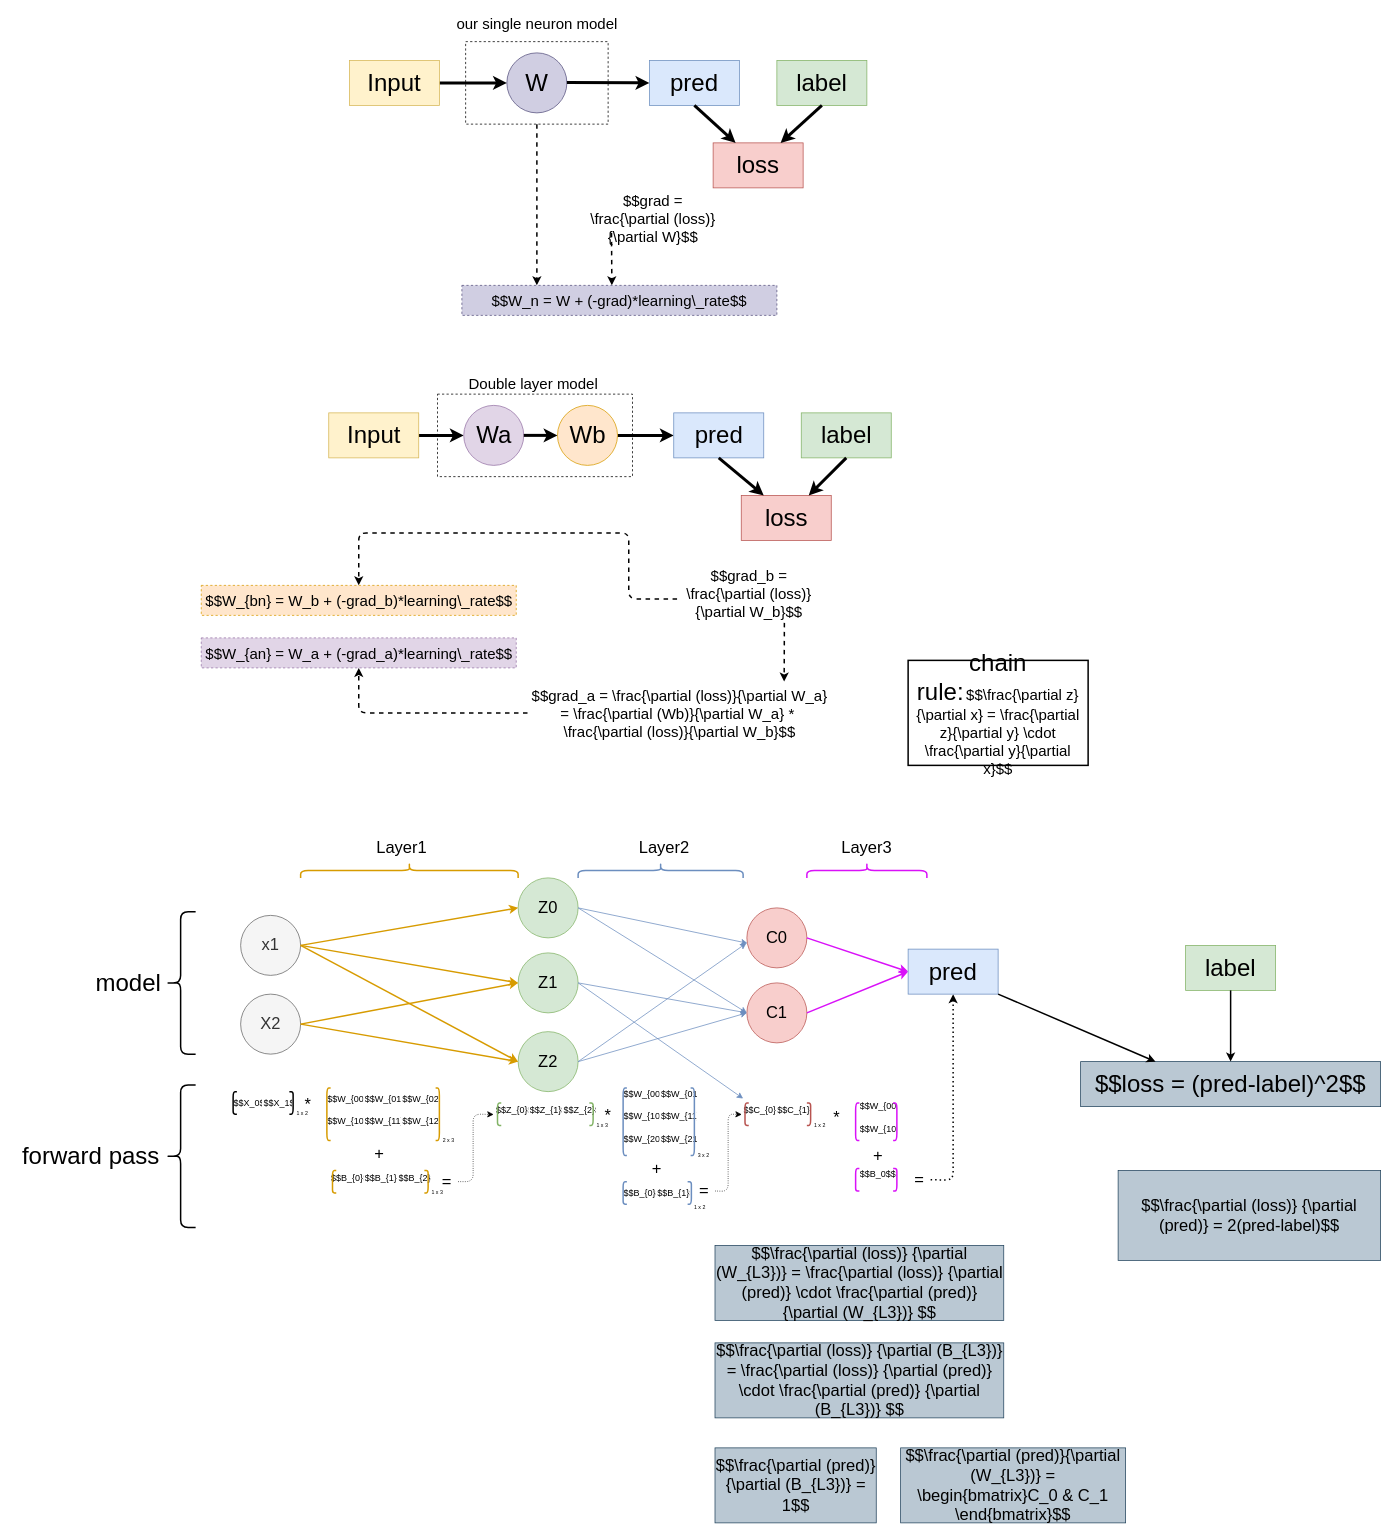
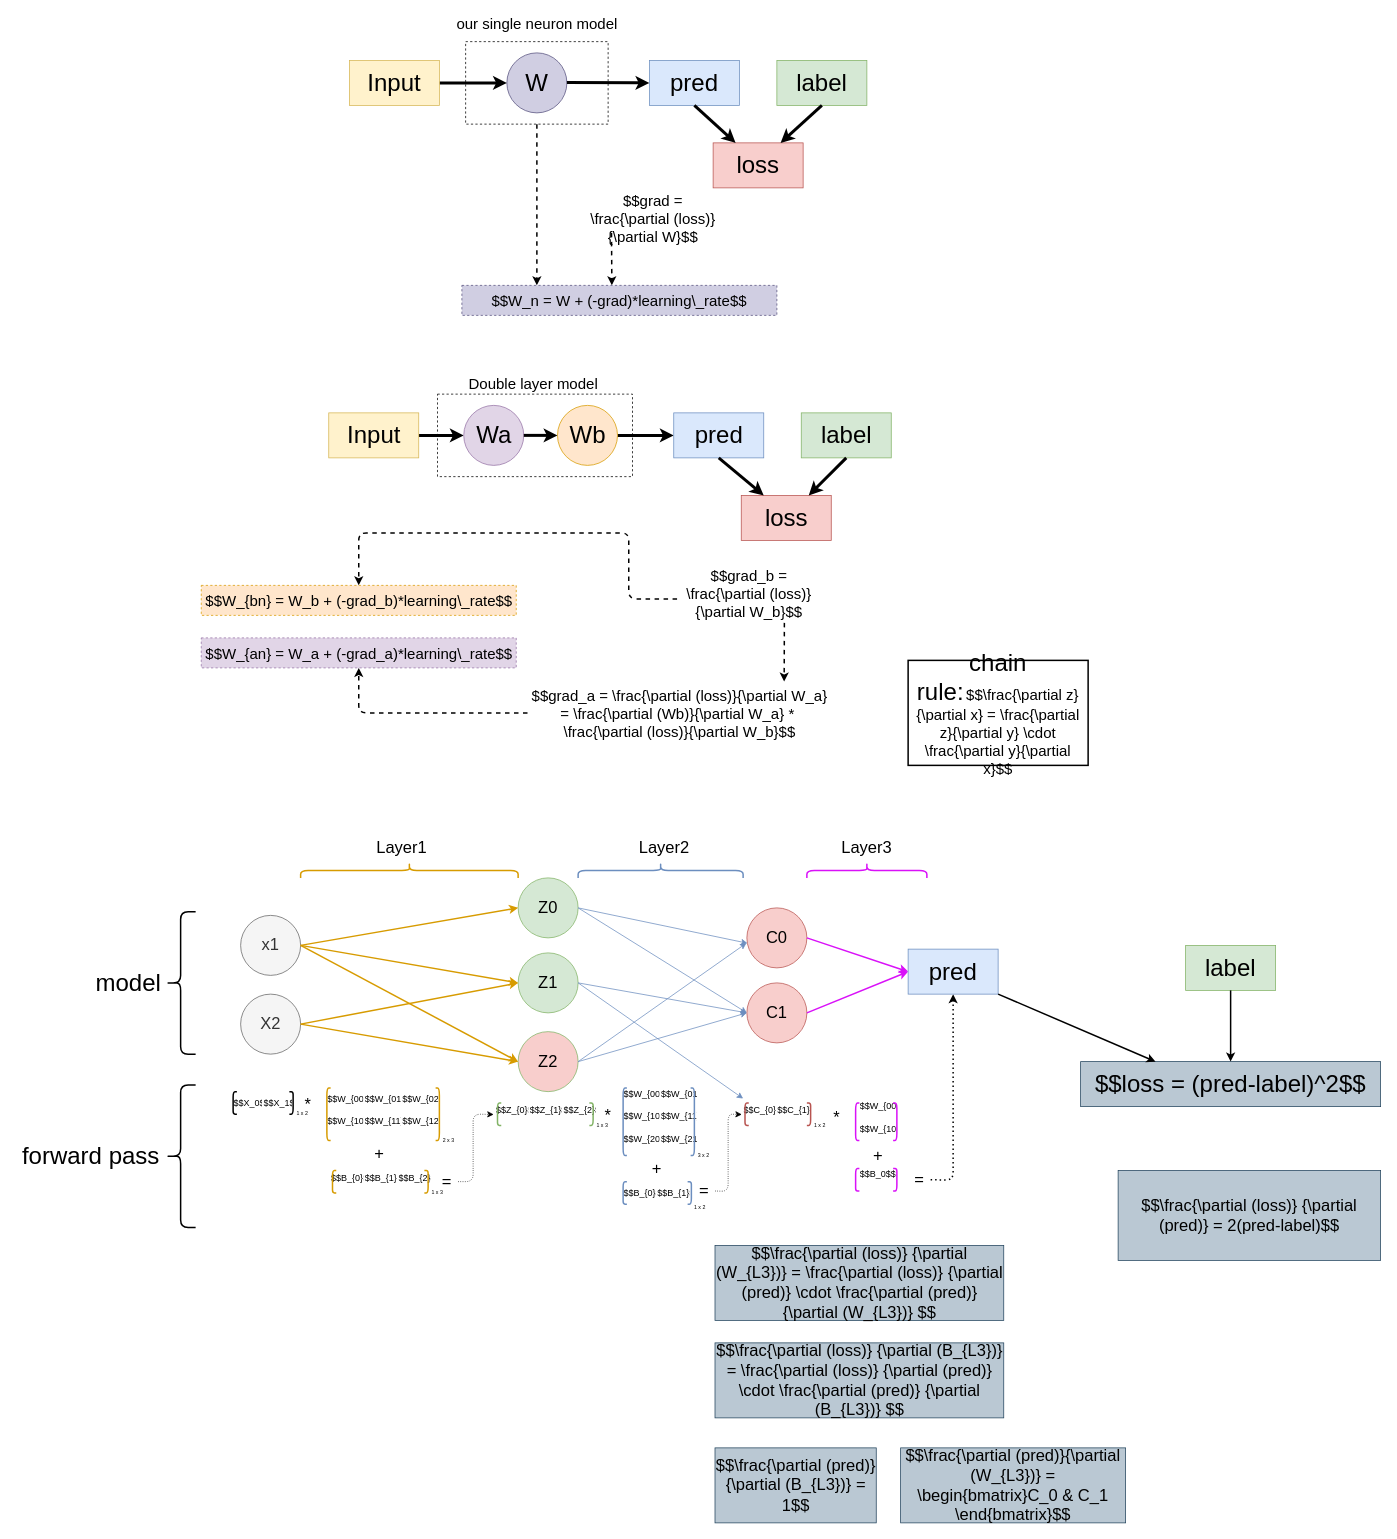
- <mxCell id="43" value="&lt;span style=&quot;font-size: 22px&quot;&gt;Z2&lt;/span&gt;" style="ellipse;whiteSpace=wrap;html=1;aspect=fixed;fillColor=#d5e8d4;strokeColor=#82b366;" vertex="1" parent="1"><mxGeometry x="690" y="1375" width="80" height="80" as="geometry" /></mxCell>
+ <mxCell id="43" value="&lt;span style=&quot;font-size: 22px&quot;&gt;Z2&lt;/span&gt;" style="ellipse;whiteSpace=wrap;html=1;aspect=fixed;fillColor=#f8cecc;strokeColor=#82b366;" vertex="1" parent="1"><mxGeometry x="690" y="1375" width="80" height="80" as="geometry" /></mxCell>
